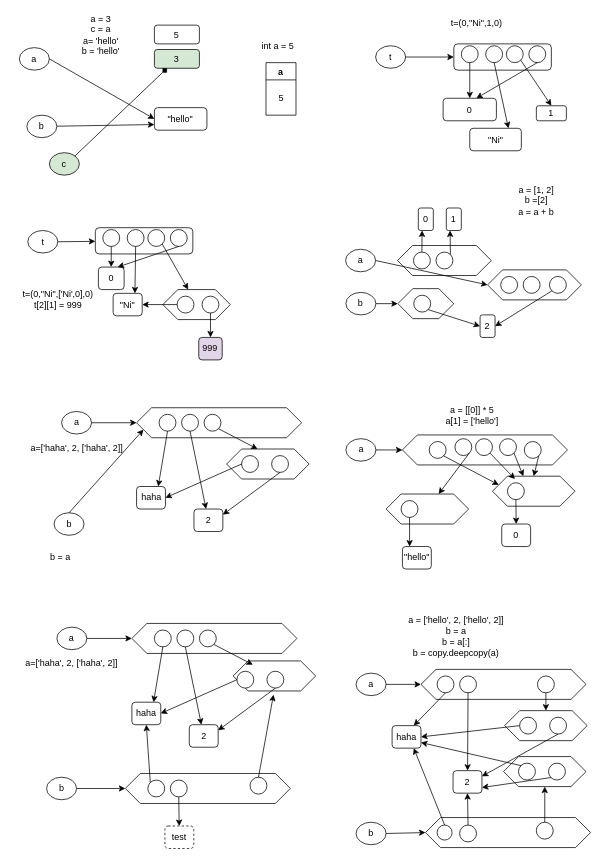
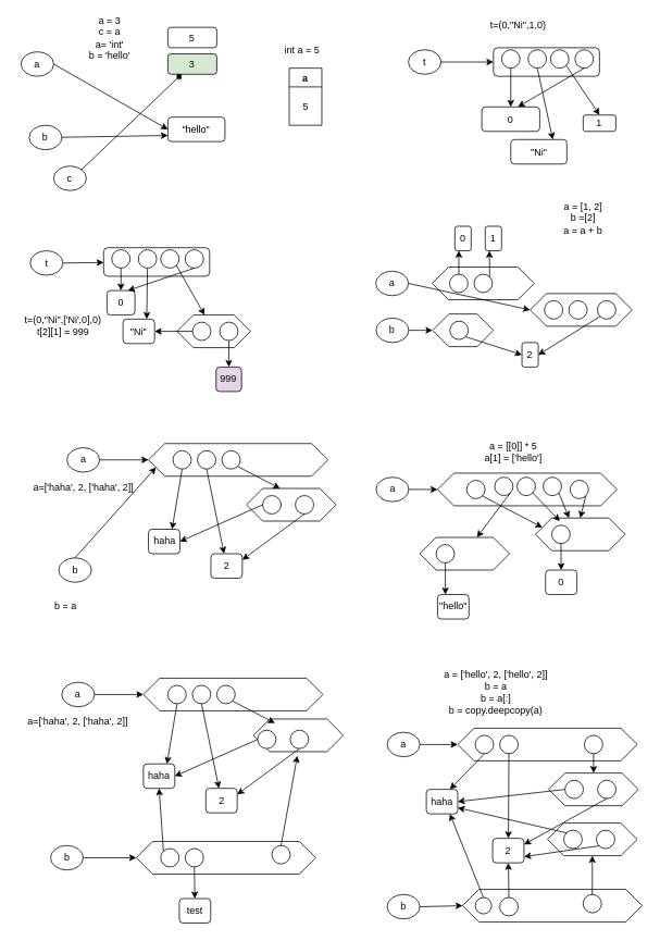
- <mxCell id="117" value="a = 3&lt;br&gt;c = a&lt;br&gt;a= 'hello'&lt;br&gt;b = 'hello'" style="text;html=1;strokeColor=none;fillColor=none;align=center;verticalAlign=middle;whiteSpace=wrap;rounded=0;" parent="1" vertex="1"><mxGeometry x="94" y="20.5" width="80" height="50" as="geometry" /></mxCell>
+ <mxCell id="117" value="a = 3&lt;br&gt;c = a&lt;br&gt;a= 'int'&lt;br&gt;b = 'hello'" style="text;html=1;strokeColor=none;fillColor=none;align=center;verticalAlign=middle;whiteSpace=wrap;rounded=0;" parent="1" vertex="1"><mxGeometry x="94" y="20.5" width="80" height="50" as="geometry" /></mxCell>
- <mxCell id="7" value="c" style="ellipse;whiteSpace=wrap;html=1;fillColor=#d5e8d4;" parent="1" vertex="1"><mxGeometry x="65.25" y="203" width="40" height="30" as="geometry" /></mxCell>
+ <mxCell id="7" value="c" style="ellipse;whiteSpace=wrap;html=1;" parent="1" vertex="1"><mxGeometry x="65.25" y="203" width="40" height="30" as="geometry" /></mxCell>
- <mxCell id="170" value="test" style="rounded=1;whiteSpace=wrap;html=1;dashed=1;" vertex="1" parent="1"><mxGeometry x="219.25" y="1100.5" width="38.5" height="30" as="geometry" /></mxCell>
+ <mxCell id="170" value="test" style="rounded=1;whiteSpace=wrap;html=1;" vertex="1" parent="1"><mxGeometry x="219.25" y="1100.5" width="38.5" height="30" as="geometry" /></mxCell>
